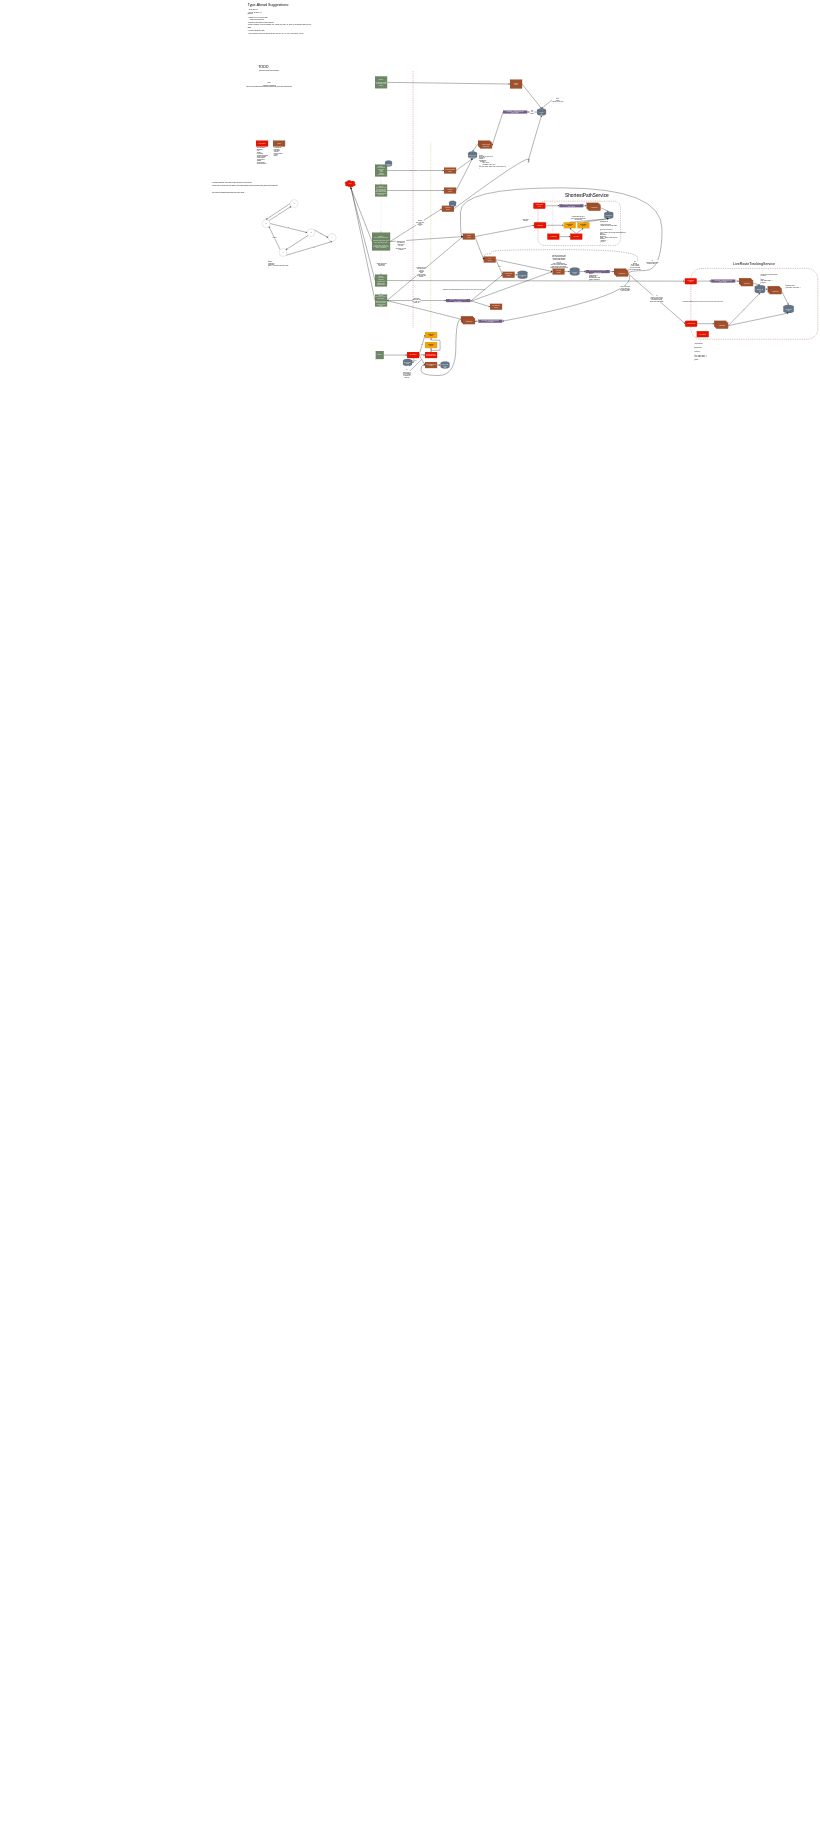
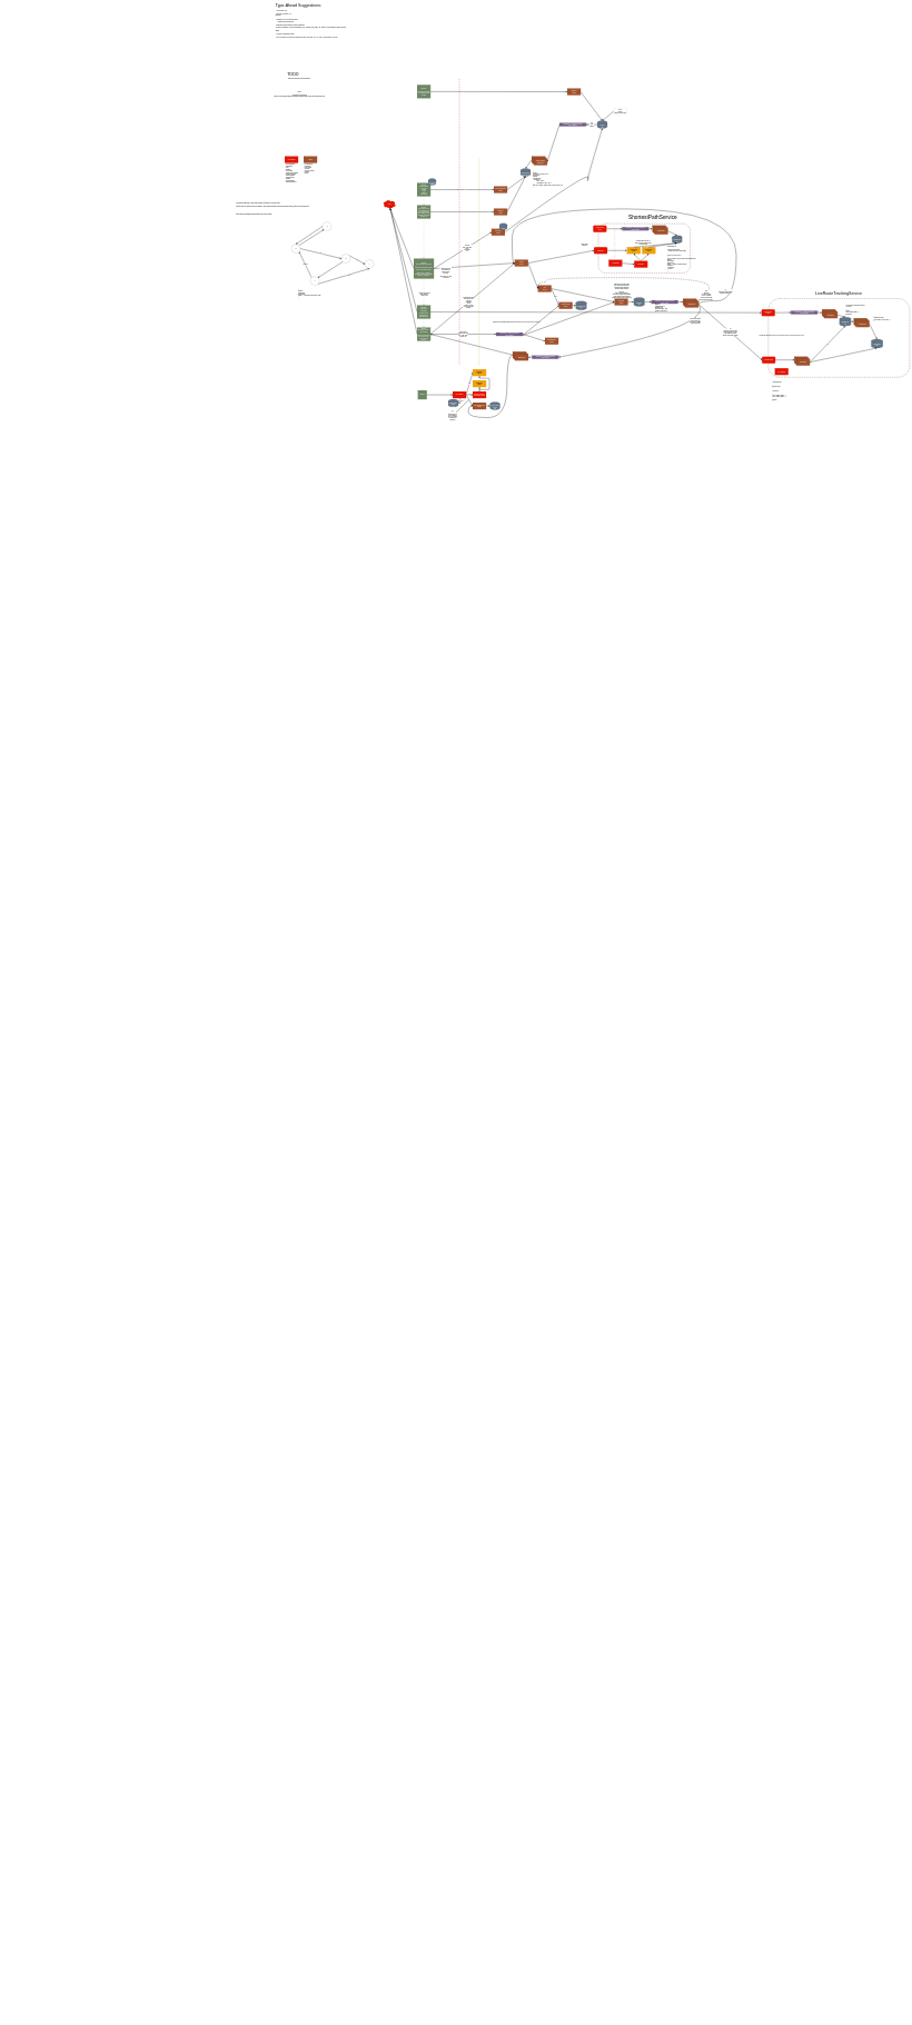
- <mxCell id="34" value="AddPlace&lt;br&gt;Service" style="rounded=0;whiteSpace=wrap;html=1;fontFamily=Helvetica;fontSize=11;fontColor=#ffffff;fillColor=#a0522d;strokeColor=#6D1F00;" parent="1" vertex="1"><mxGeometry x="5100" y="795" width="120" height="90" as="geometry" /></mxCell>
+ <mxCell id="34" value="AddPlace&lt;br&gt;Service" style="rounded=0;whiteSpace=wrap;html=1;fontFamily=Helvetica;fontSize=11;fontColor=#ffffff;fillColor=#a0522d;strokeColor=#6D1F00;" parent="1" vertex="1"><mxGeometry x="5100" y="795" width="120" height="60" as="geometry" /></mxCell>
- <mxCell id="142" value="Zookeeper" style="rounded=0;whiteSpace=wrap;html=1;fontFamily=Helvetica;fontSize=11;fontColor=#ffffff;fillColor=#e51400;strokeColor=#B20000;" parent="1" vertex="1"><mxGeometry x="5702" y="2336" width="120" height="60" as="geometry" /></mxCell>
+ <mxCell id="142" value="Zookeeper" style="rounded=0;whiteSpace=wrap;html=1;fontFamily=Helvetica;fontSize=11;fontColor=#ffffff;fillColor=#e51400;strokeColor=#B20000;" parent="1" vertex="1"><mxGeometry x="5702" y="2346" width="120" height="60" as="geometry" /></mxCell>
